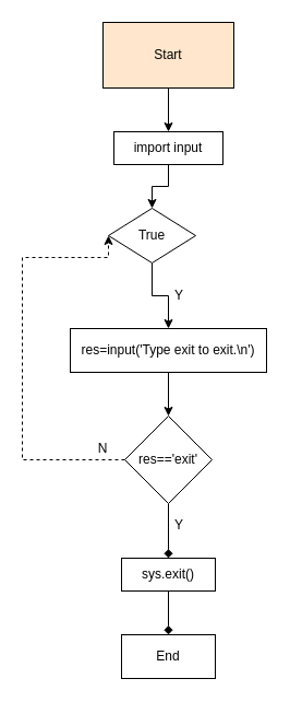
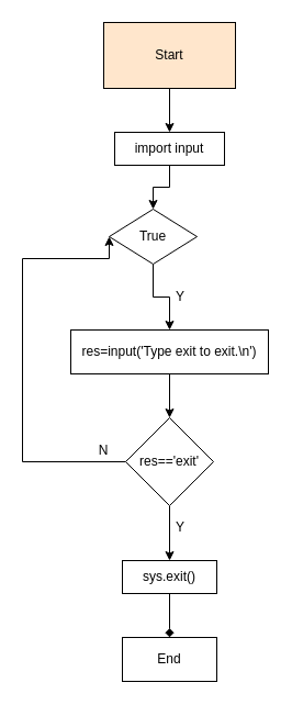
- <mxCell id="10" style="edgeStyle=orthogonalEdgeStyle;rounded=0;orthogonalLoop=1;jettySize=auto;html=1;exitX=0;exitY=0.5;exitDx=0;exitDy=0;entryX=0;entryY=0.5;entryDx=0;entryDy=0;dashed=1;" edge="1" parent="1" source="12" target="7"><mxGeometry relative="1" as="geometry"><Array as="points"><mxPoint x="20" y="420" /><mxPoint x="20" y="235" /></Array></mxGeometry></mxCell>
+ <mxCell id="10" style="edgeStyle=orthogonalEdgeStyle;rounded=0;orthogonalLoop=1;jettySize=auto;html=1;exitX=0;exitY=0.5;exitDx=0;exitDy=0;entryX=0;entryY=0.5;entryDx=0;entryDy=0;" edge="1" parent="1" source="12" target="7"><mxGeometry relative="1" as="geometry"><Array as="points"><mxPoint x="20" y="420" /><mxPoint x="20" y="235" /></Array></mxGeometry></mxCell>
- <mxCell id="11" style="edgeStyle=orthogonalEdgeStyle;rounded=0;orthogonalLoop=1;jettySize=auto;html=1;exitX=0.5;exitY=1;exitDx=0;exitDy=0;entryX=0.5;entryY=0;entryDx=0;entryDy=0;endArrow=diamond;" edge="1" parent="1" source="12" target="14"><mxGeometry relative="1" as="geometry" /></mxCell>
+ <mxCell id="11" style="edgeStyle=orthogonalEdgeStyle;rounded=0;orthogonalLoop=1;jettySize=auto;html=1;exitX=0.5;exitY=1;exitDx=0;exitDy=0;entryX=0.5;entryY=0;entryDx=0;entryDy=0;" edge="1" parent="1" source="12" target="14"><mxGeometry relative="1" as="geometry" /></mxCell>
